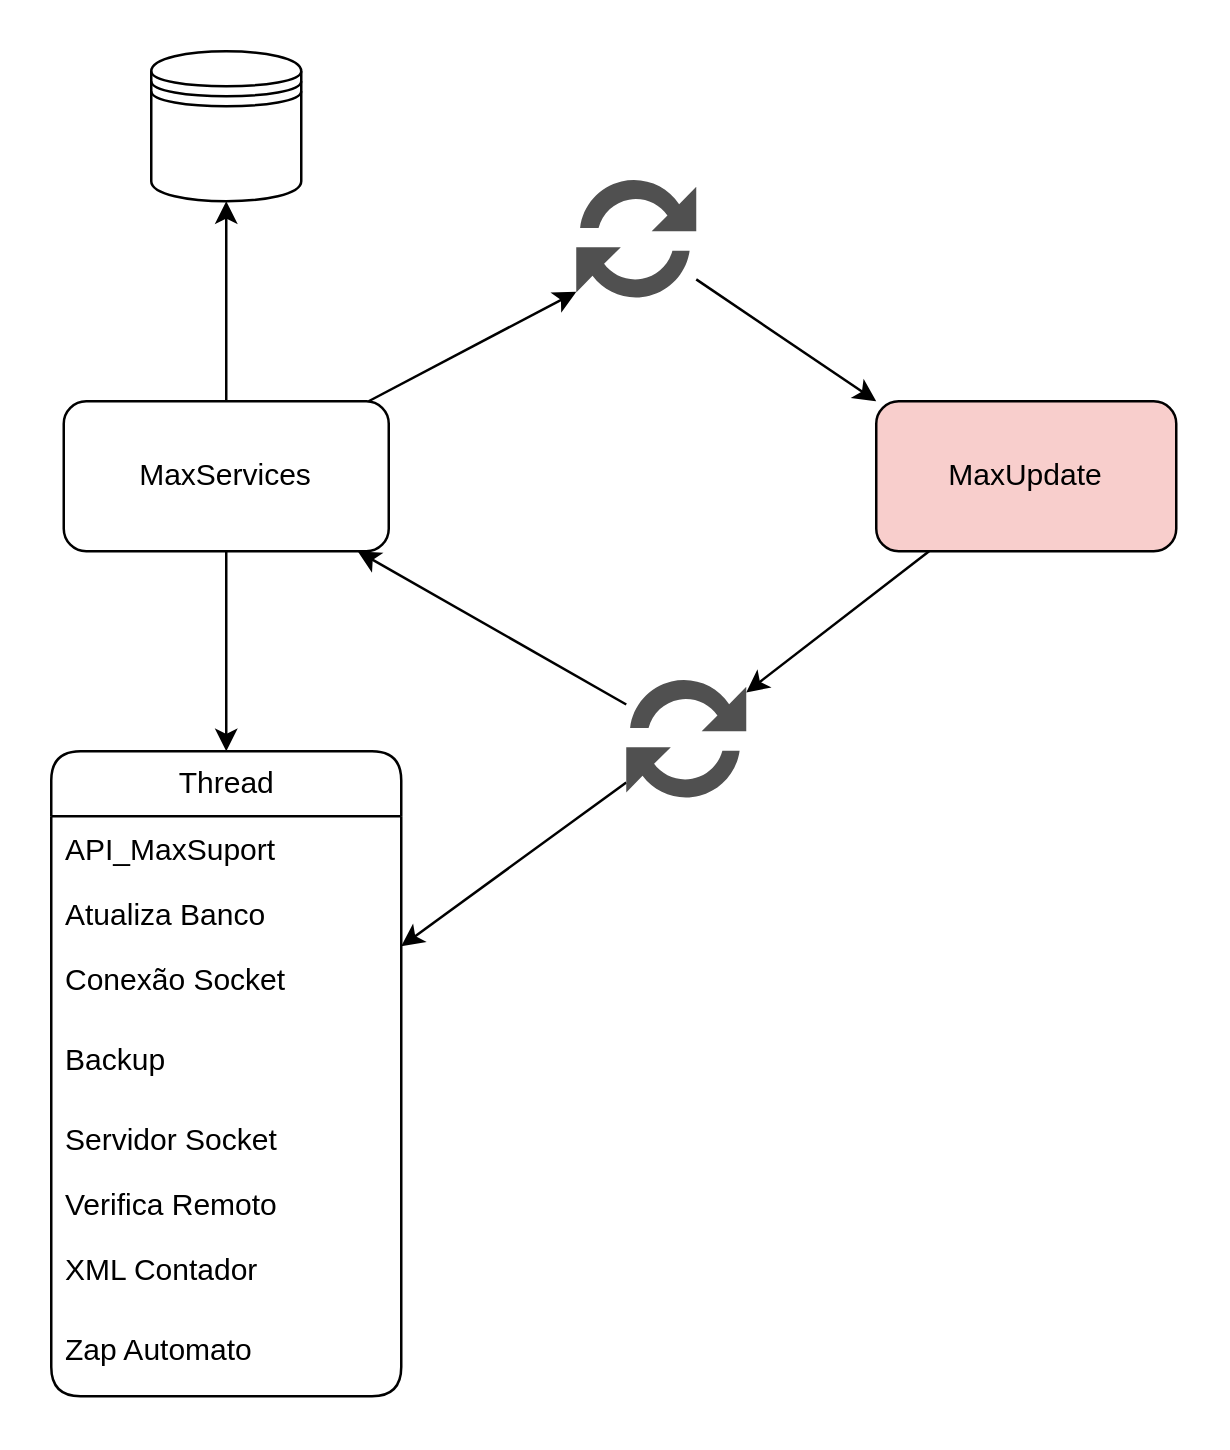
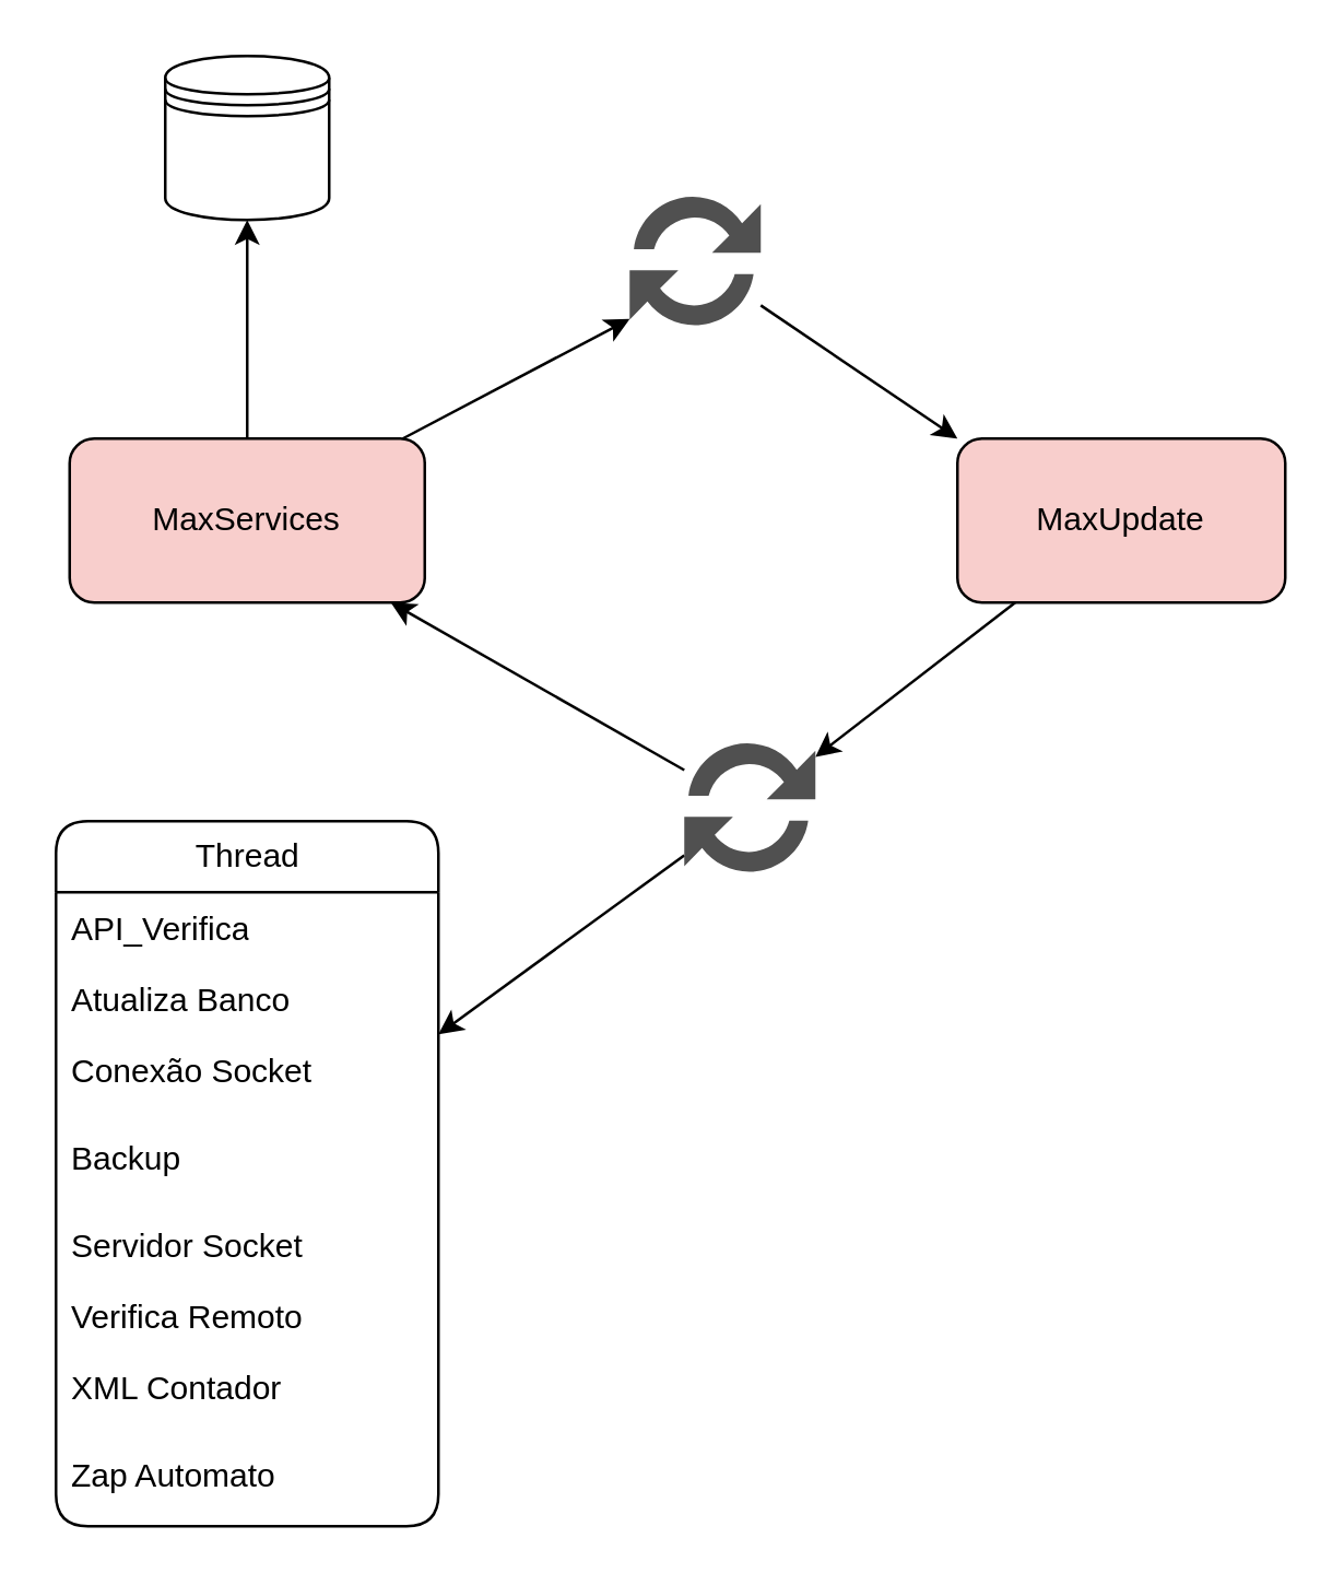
- <mxCell id="5" value="MaxServices" style="rounded=1;whiteSpace=wrap;html=1;" vertex="1" parent="1"><mxGeometry x="25" y="160" width="130" height="60" as="geometry" /></mxCell>
+ <mxCell id="5" value="MaxServices" style="rounded=1;whiteSpace=wrap;html=1;fillColor=#f8cecc;" vertex="1" parent="1"><mxGeometry x="25" y="160" width="130" height="60" as="geometry" /></mxCell>
- <mxCell id="3" style="edgeStyle=none;html=1;" edge="1" parent="1" source="5" target="9"><mxGeometry relative="1" as="geometry" /></mxCell>
- <mxCell id="10" value="API_MaxSuport" style="text;strokeColor=none;fillColor=none;align=left;verticalAlign=top;spacingLeft=4;spacingRight=4;overflow=hidden;rotatable=0;points=[[0,0.5],[1,0.5]];portConstraint=eastwest;whiteSpace=wrap;html=1;" vertex="1" parent="9"><mxGeometry y="26" width="140" height="26" as="geometry" /></mxCell>
+ <mxCell id="10" value="API_Verifica" style="text;strokeColor=none;fillColor=none;align=left;verticalAlign=top;spacingLeft=4;spacingRight=4;overflow=hidden;rotatable=0;points=[[0,0.5],[1,0.5]];portConstraint=eastwest;whiteSpace=wrap;html=1;" vertex="1" parent="9"><mxGeometry y="26" width="140" height="26" as="geometry" /></mxCell>
